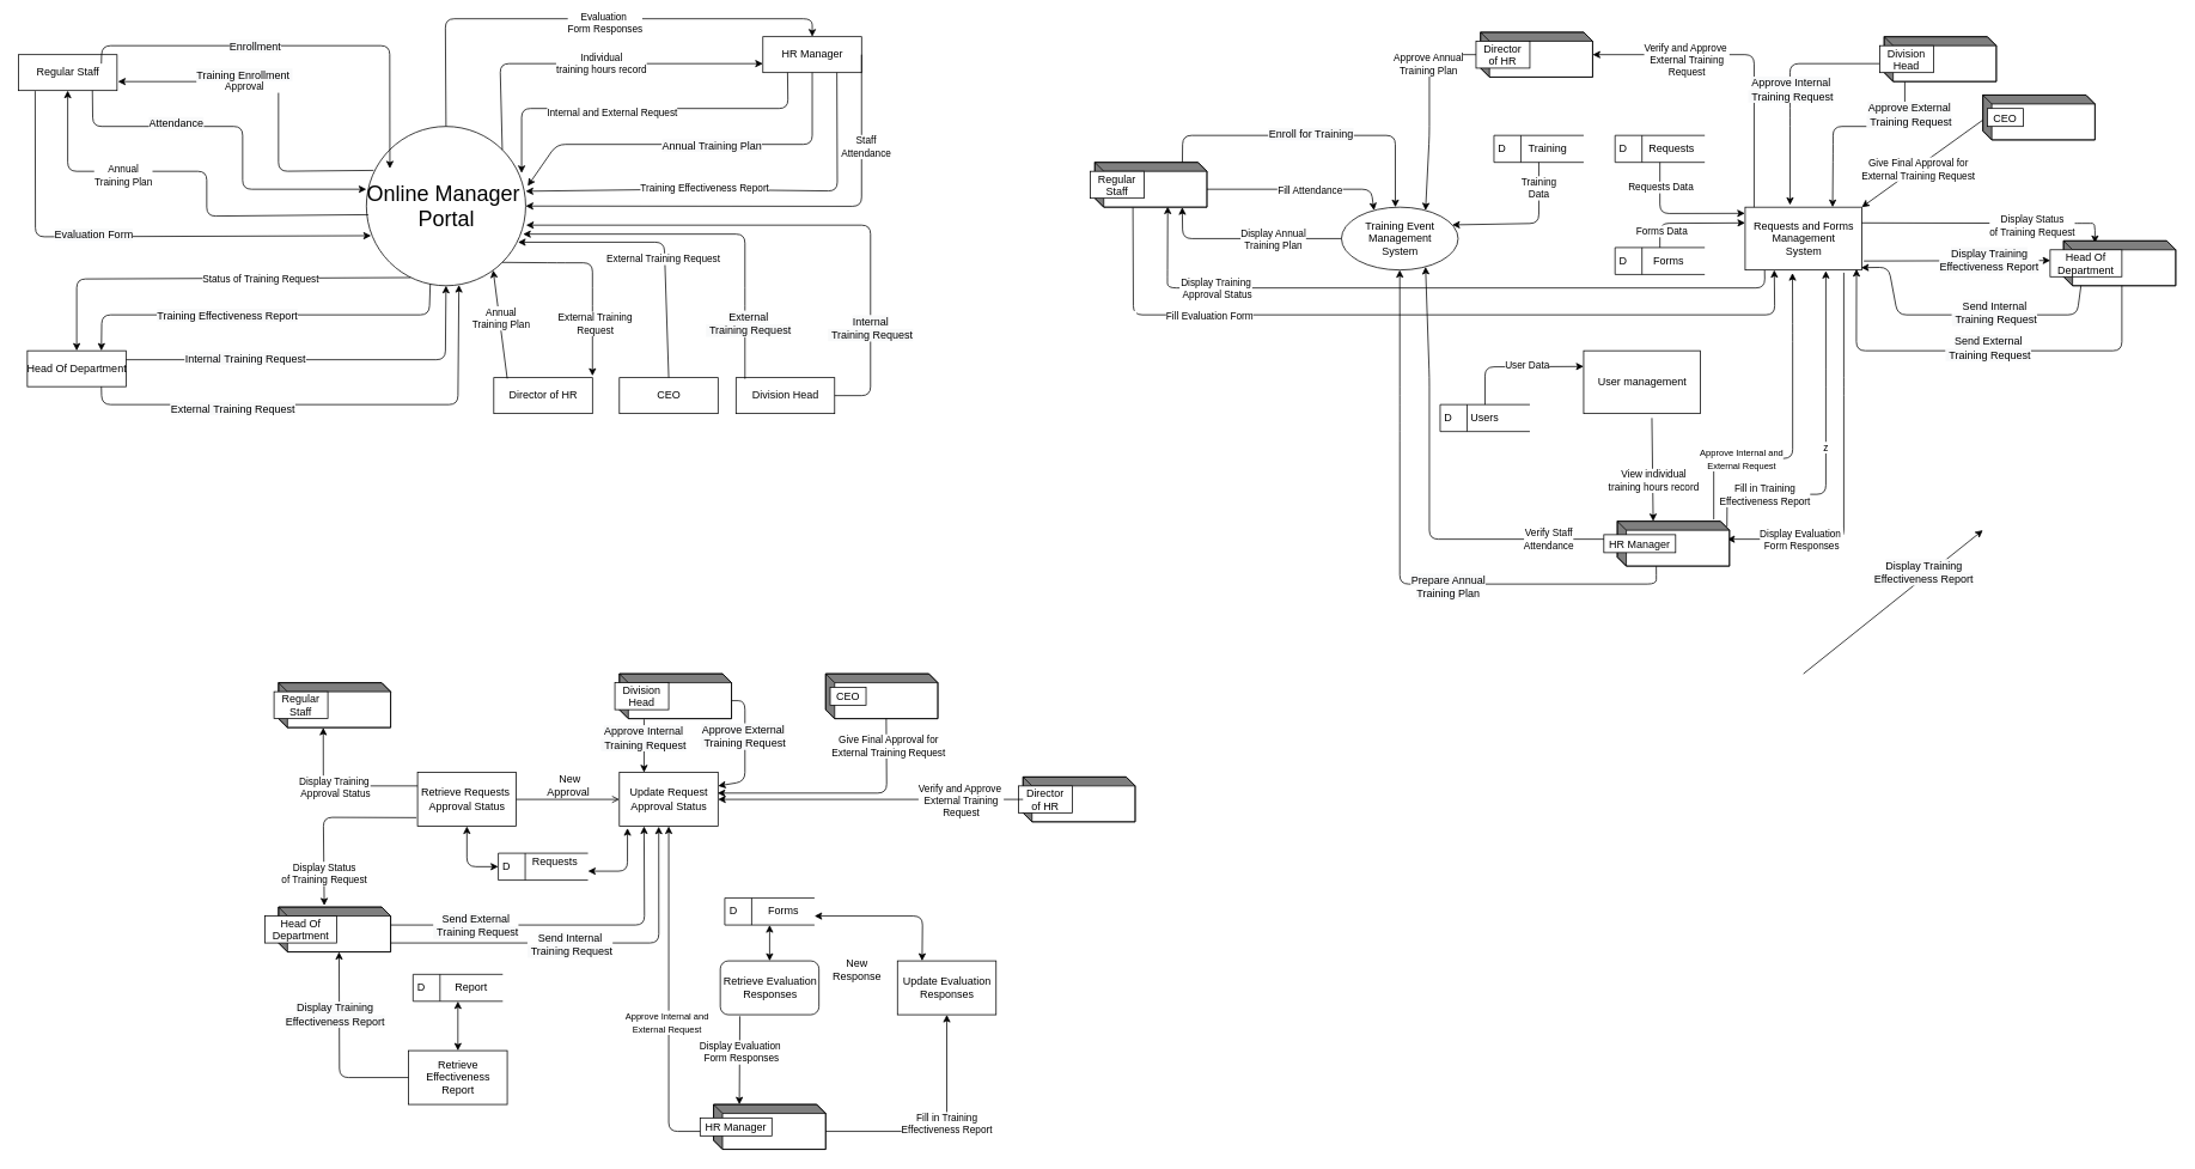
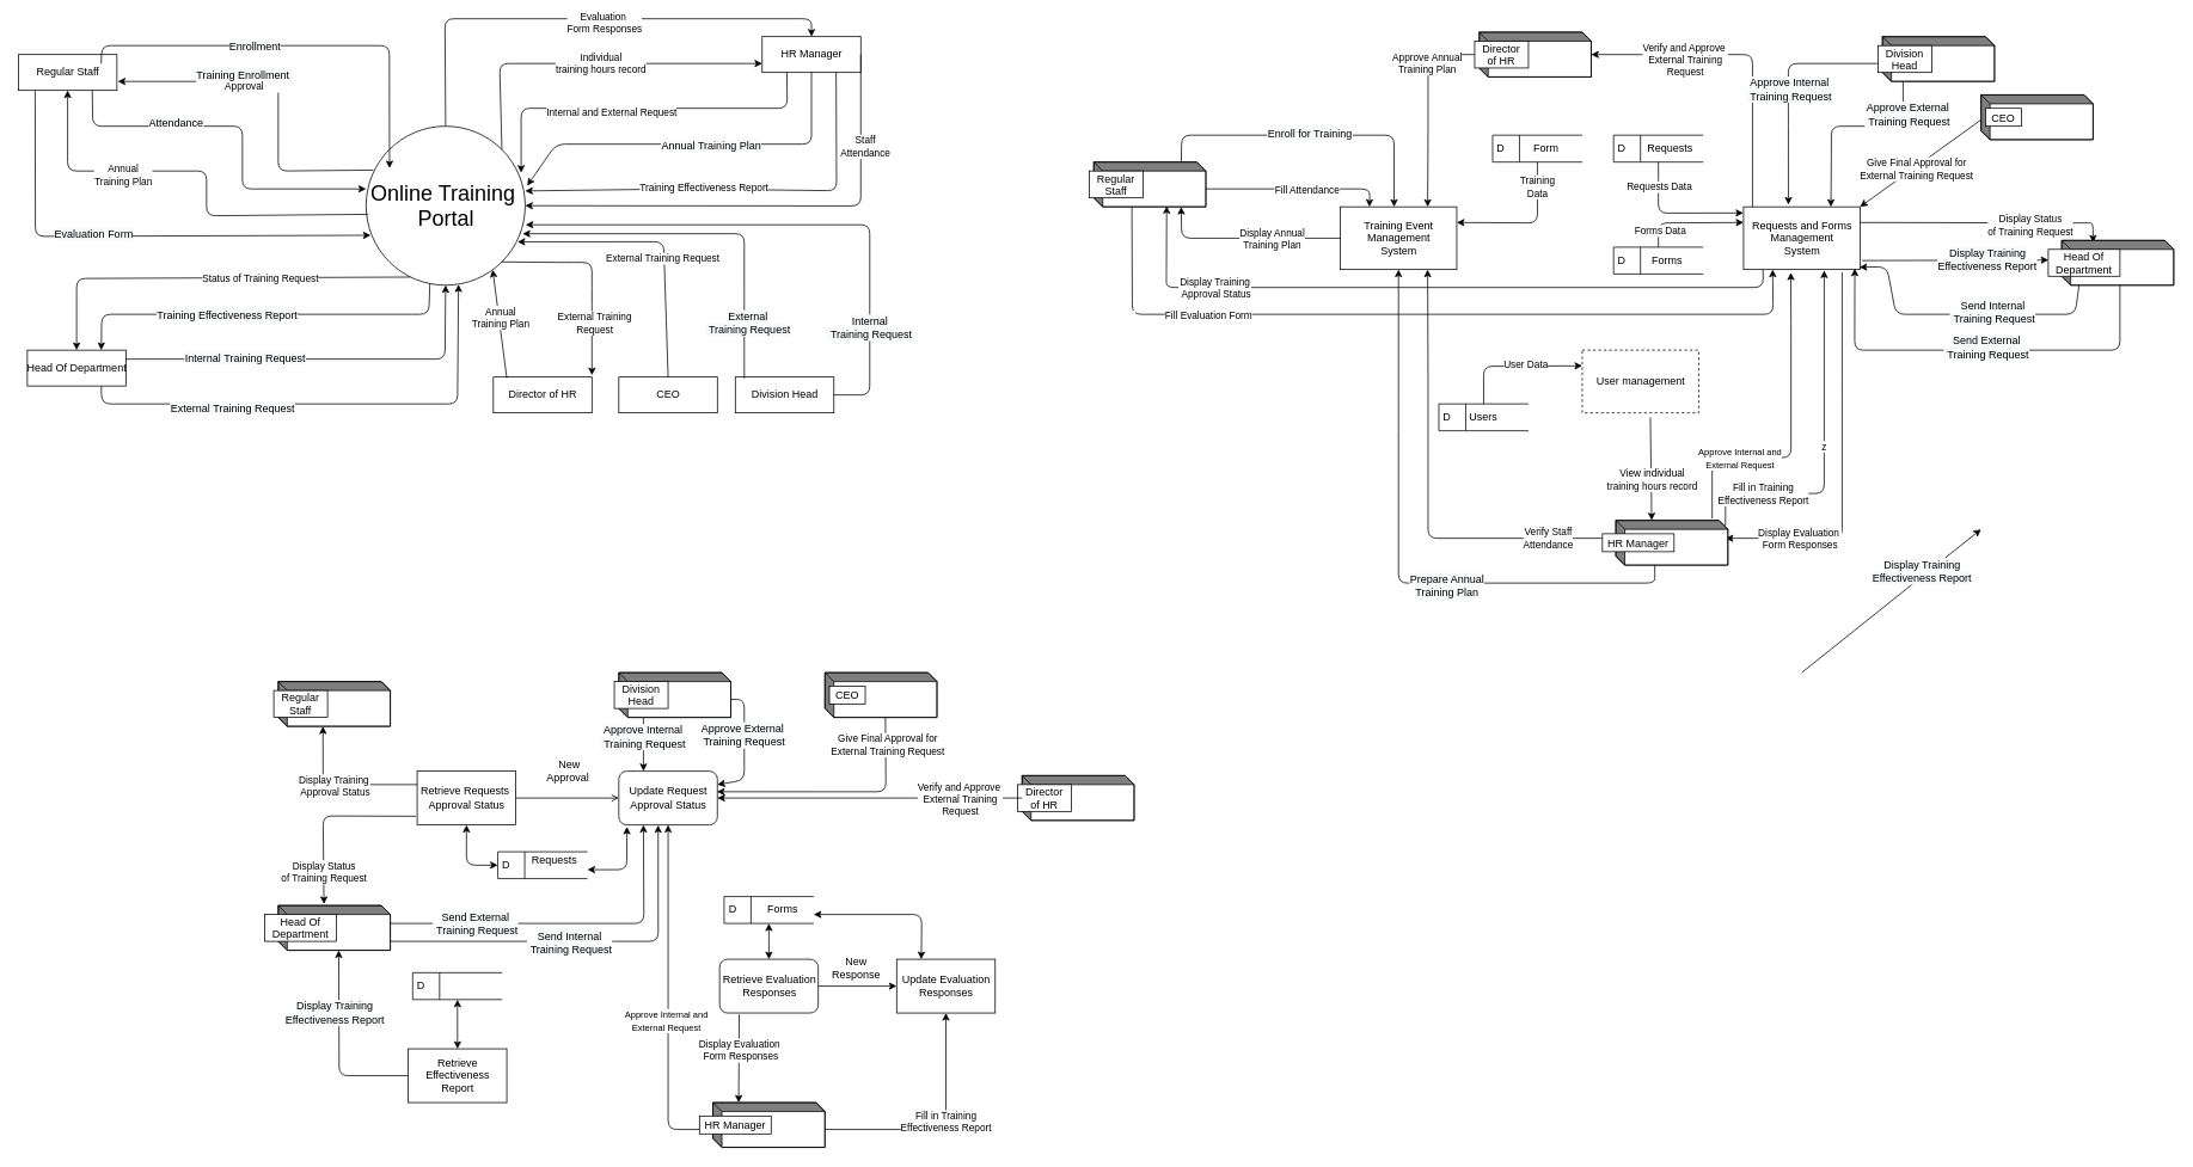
- <mxCell id="95" value="Training" style="text;html=1;strokeColor=none;fillColor=none;align=center;verticalAlign=middle;whiteSpace=wrap;rounded=0;" parent="1" vertex="1"><mxGeometry x="1705" y="155" width="40" height="20" as="geometry" /></mxCell>
+ <mxCell id="95" value="Form" style="text;html=1;strokeColor=none;fillColor=none;align=center;verticalAlign=middle;whiteSpace=wrap;rounded=0;" parent="1" vertex="1"><mxGeometry x="1705" y="155" width="40" height="20" as="geometry" /></mxCell>
- <mxCell id="3" value="&lt;span style=&quot;font-size: 24px&quot;&gt;Online Manager&amp;nbsp;&lt;/span&gt;&lt;br style=&quot;font-size: 24px&quot;&gt;&lt;span style=&quot;font-size: 24px&quot;&gt;Portal&lt;/span&gt;" style="shape=ellipse;html=1;dashed=0;whitespace=wrap;aspect=fixed;perimeter=ellipsePerimeter;" parent="1" vertex="1"><mxGeometry x="408" y="140" width="177.5" height="177.5" as="geometry" /></mxCell>
+ <mxCell id="3" value="&lt;span style=&quot;font-size: 24px&quot;&gt;Online Training&amp;nbsp;&lt;/span&gt;&lt;br style=&quot;font-size: 24px&quot;&gt;&lt;span style=&quot;font-size: 24px&quot;&gt;Portal&lt;/span&gt;" style="shape=ellipse;html=1;dashed=0;whitespace=wrap;aspect=fixed;perimeter=ellipsePerimeter;" parent="1" vertex="1"><mxGeometry x="408" y="140" width="177.5" height="177.5" as="geometry" /></mxCell>
- <mxCell id="51" value="Training Event &lt;br&gt;Management&lt;br&gt;System" style="ellipse;html=1;dashed=0;whitespace=wrap;" parent="1" vertex="1"><mxGeometry x="1495" y="230" width="130" height="70" as="geometry" /></mxCell>
+ <mxCell id="51" value="Training Event &lt;br&gt;Management&lt;br&gt;System" style="html=1;dashed=0;whitespace=wrap;" parent="1" vertex="1"><mxGeometry x="1495" y="230" width="130" height="70" as="geometry" /></mxCell>
- <mxCell id="52" value="User management" style="html=1;dashed=0;whitespace=wrap;" parent="1" vertex="1"><mxGeometry x="1765" y="390" width="130" height="70" as="geometry" /></mxCell>
+ <mxCell id="52" value="User management" style="html=1;dashed=1;whitespace=wrap;" parent="1" vertex="1"><mxGeometry x="1765" y="390" width="130" height="70" as="geometry" /></mxCell>
- <mxCell id="177" value="New Approval&amp;nbsp;" style="text;html=1;strokeColor=none;fillColor=none;align=center;verticalAlign=middle;whiteSpace=wrap;rounded=0;" vertex="1" parent="1"><mxGeometry x="600" y="865" width="70" height="20" as="geometry" /></mxCell>
+ <mxCell id="177" value="New Approval&amp;nbsp;" style="text;html=1;strokeColor=none;fillColor=none;align=center;verticalAlign=middle;whiteSpace=wrap;rounded=0;" vertex="1" parent="1"><mxGeometry x="600" y="850" width="70" height="20" as="geometry" /></mxCell>
- <mxCell id="127" value="Update Request&lt;br&gt;Approval Status" style="html=1;dashed=0;whitespace=wrap;" vertex="1" parent="1"><mxGeometry x="690" y="860" width="110" height="60" as="geometry" /></mxCell>
+ <mxCell id="127" value="Update Request&lt;br&gt;Approval Status" style="html=1;dashed=0;whitespace=wrap;rounded=1;" vertex="1" parent="1"><mxGeometry x="690" y="860" width="110" height="60" as="geometry" /></mxCell>
- <mxCell id="174" value="Report" style="text;html=1;strokeColor=none;fillColor=none;align=center;verticalAlign=middle;whiteSpace=wrap;rounded=0;" vertex="1" parent="1"><mxGeometry x="490" y="1090" width="70" height="20" as="geometry" /></mxCell>
+ <mxCell id="178" value="" style="endArrow=classic;html=1;exitX=1;exitY=0.5;exitDx=0;exitDy=0;entryX=0;entryY=0.5;entryDx=0;entryDy=0;" edge="1" parent="1" source="132" target="137"><mxGeometry width="50" height="50" relative="1" as="geometry"><mxPoint x="930" y="1130" as="sourcePoint" /><mxPoint x="980" y="1080" as="targetPoint" /></mxGeometry></mxCell>
